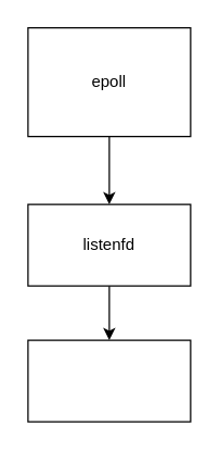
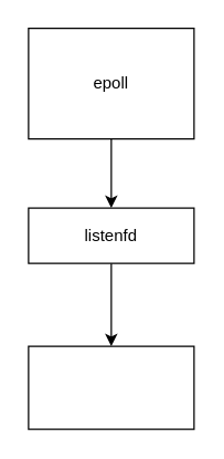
- <mxCell id="5" value="listenfd" style="whiteSpace=wrap;html=1;" vertex="1" parent="1"><mxGeometry x="20" y="150" width="120" height="60" as="geometry" /></mxCell>
+ <mxCell id="5" value="listenfd" style="whiteSpace=wrap;html=1;" vertex="1" parent="1"><mxGeometry x="20" y="150" width="120" height="40" as="geometry" /></mxCell>
